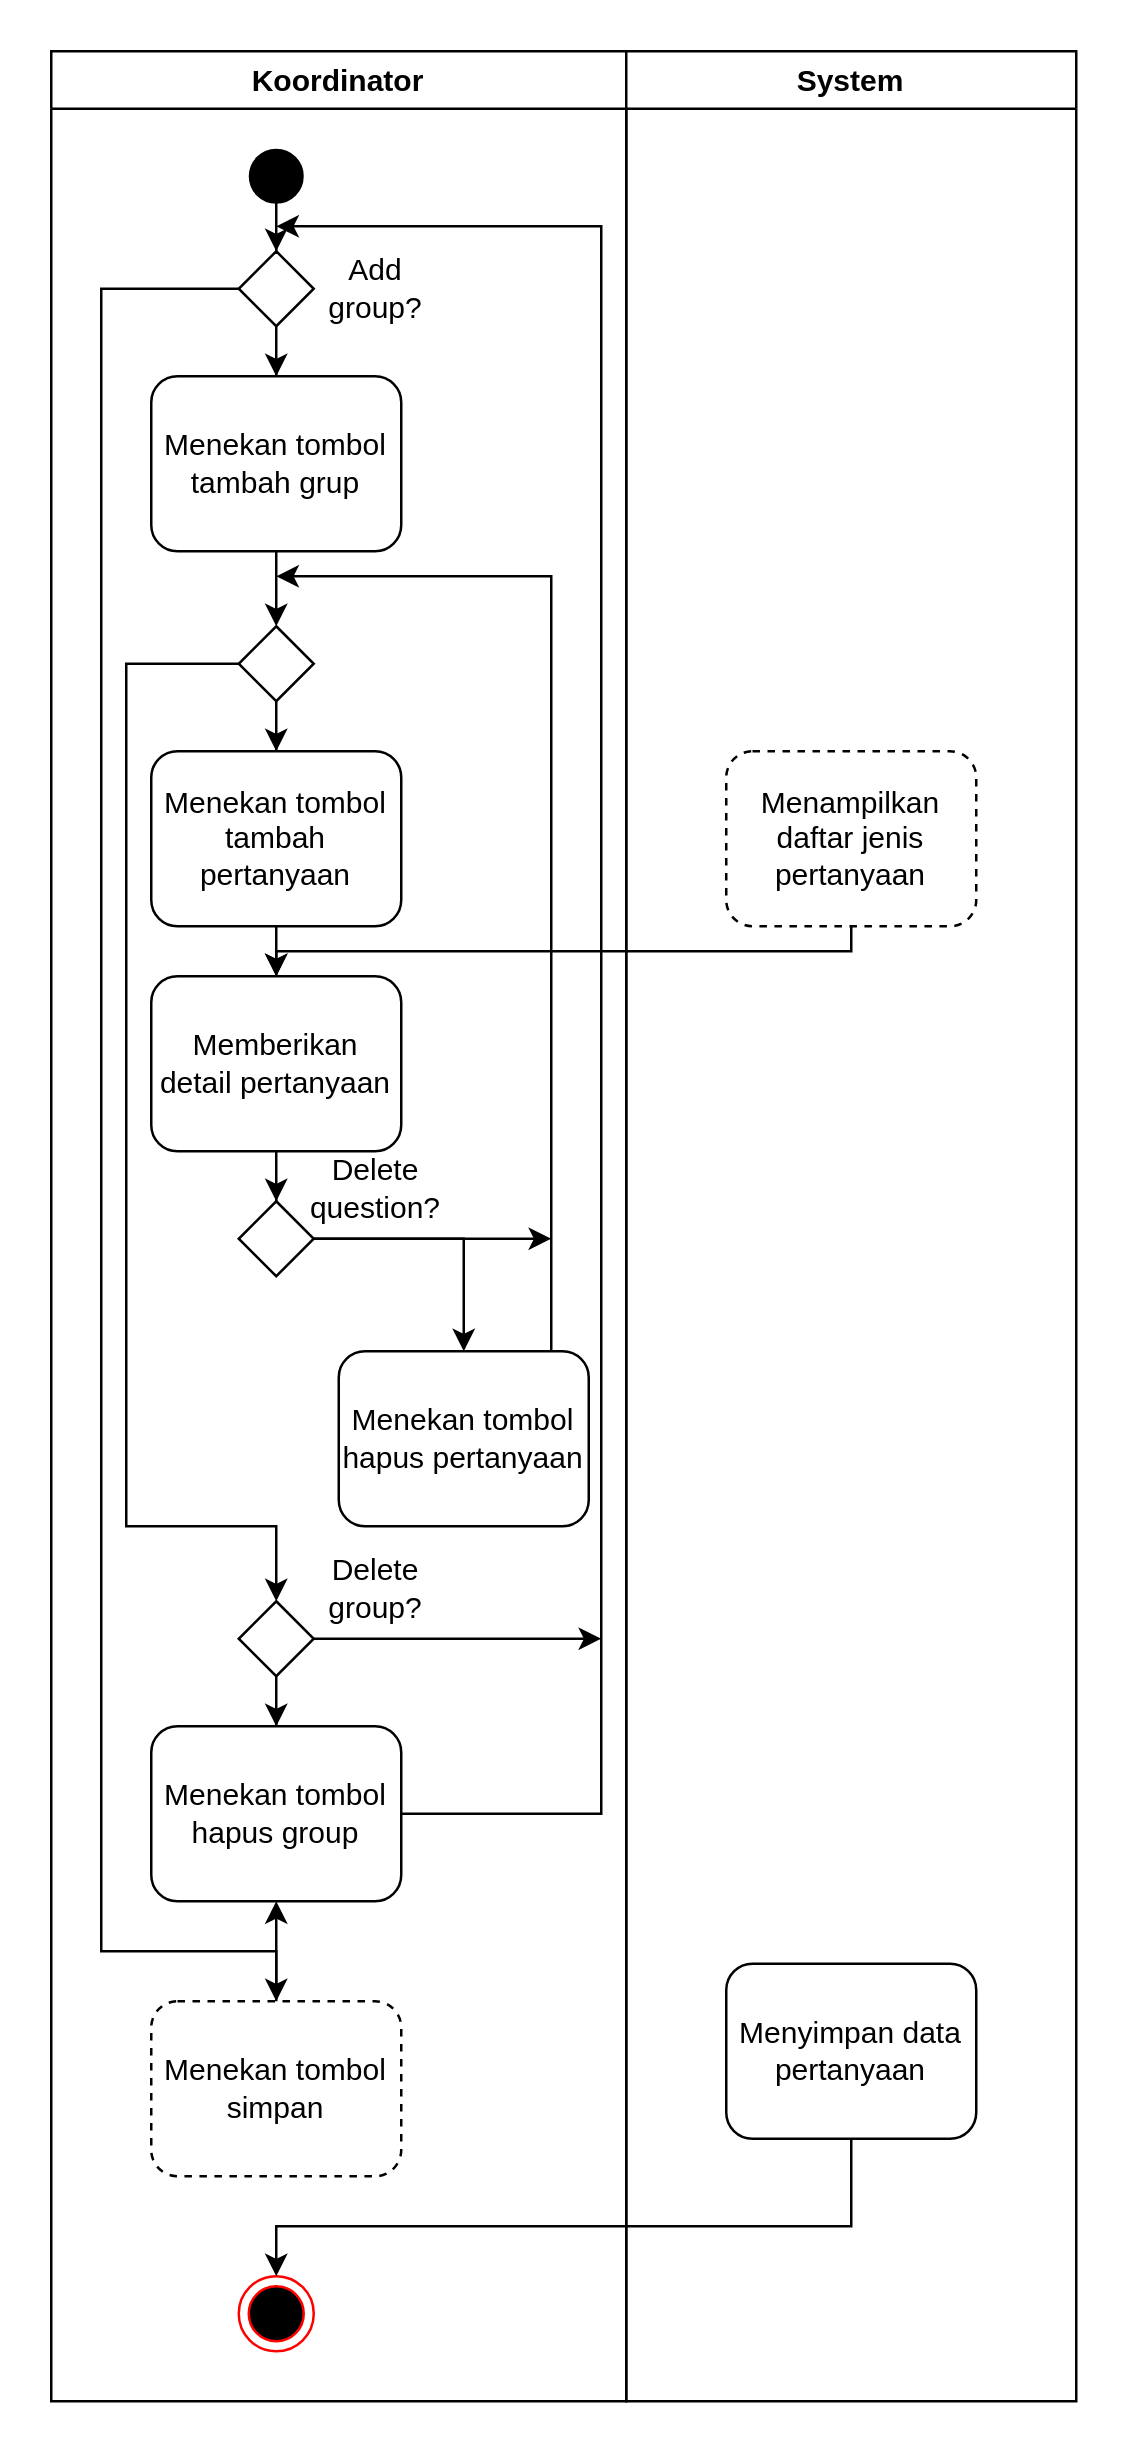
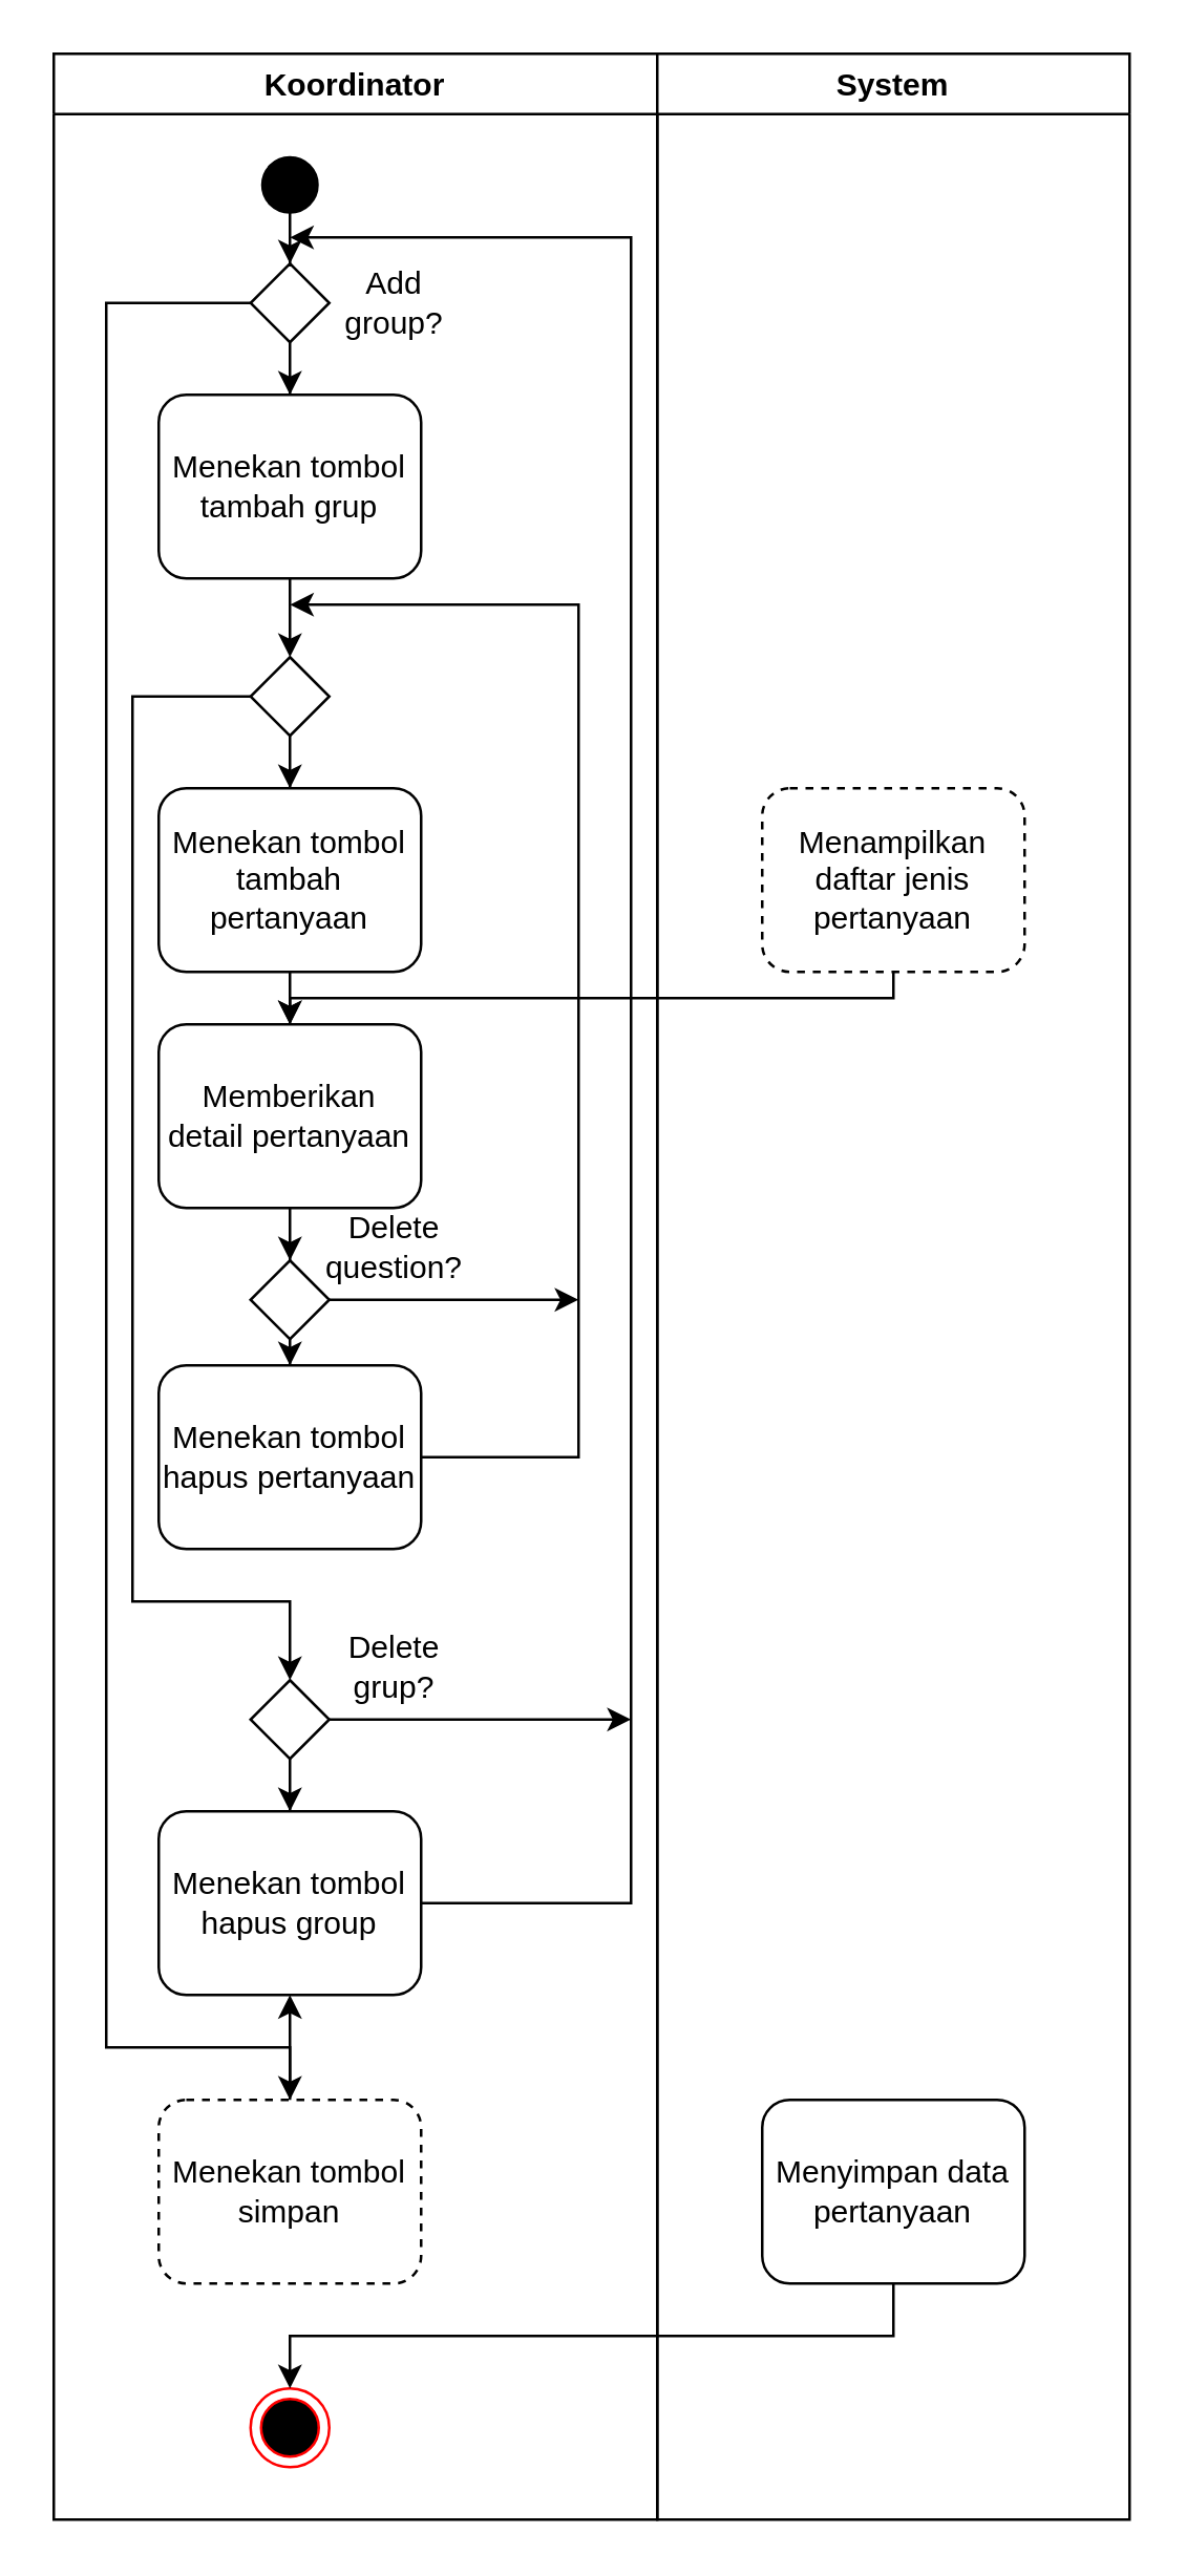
- <mxCell id="14" value="Menekan tombol hapus pertanyaan" style="rounded=1;whiteSpace=wrap;html=1;fillColor=#FFFFFF;container=0;" vertex="1" parent="3"><mxGeometry x="115" y="520" width="100" height="70" as="geometry" /></mxCell>
+ <mxCell id="14" value="Menekan tombol hapus pertanyaan" style="rounded=1;whiteSpace=wrap;html=1;fillColor=#FFFFFF;container=0;" vertex="1" parent="3"><mxGeometry x="40" y="500" width="100" height="70" as="geometry" /></mxCell>
- <mxCell id="21" value="Delete group?" style="text;html=1;strokeColor=none;fillColor=none;align=center;verticalAlign=middle;whiteSpace=wrap;rounded=0;" vertex="1" parent="3"><mxGeometry x="100" y="600" width="60" height="30" as="geometry" /></mxCell>
+ <mxCell id="21" value="Delete grup?" style="text;html=1;strokeColor=none;fillColor=none;align=center;verticalAlign=middle;whiteSpace=wrap;rounded=0;" vertex="1" parent="3"><mxGeometry x="100" y="600" width="60" height="30" as="geometry" /></mxCell>
- <mxCell id="24" value="Menyimpan data pertanyaan" style="rounded=1;whiteSpace=wrap;html=1;fillColor=#FFFFFF;container=0;" vertex="1" parent="23"><mxGeometry x="40" y="765" width="100" height="70" as="geometry" /></mxCell>
+ <mxCell id="24" value="Menyimpan data pertanyaan" style="rounded=1;whiteSpace=wrap;html=1;fillColor=#FFFFFF;container=0;" vertex="1" parent="23"><mxGeometry x="40" y="780" width="100" height="70" as="geometry" /></mxCell>
